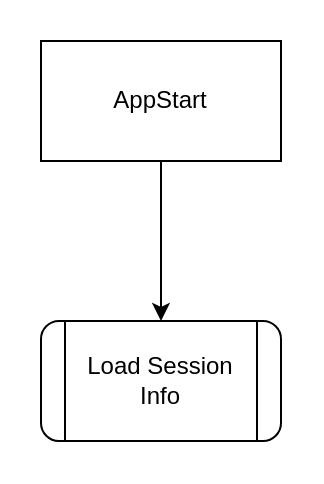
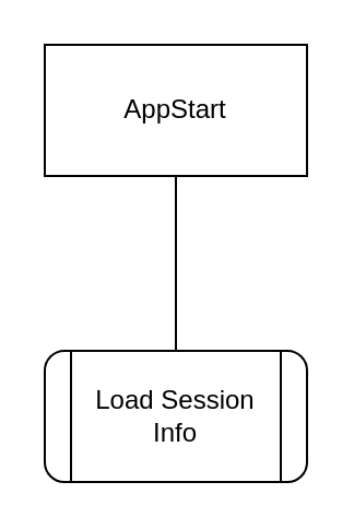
- <mxCell id="2" value="" style="edgeStyle=orthogonalEdgeStyle;rounded=0;orthogonalLoop=1;jettySize=auto;html=1;" parent="1" source="3" target="4" edge="1"><mxGeometry relative="1" as="geometry" /></mxCell>
+ <mxCell id="2" value="" style="edgeStyle=orthogonalEdgeStyle;rounded=0;orthogonalLoop=1;jettySize=auto;html=1;endArrow=none;" parent="1" source="3" target="4" edge="1"><mxGeometry relative="1" as="geometry" /></mxCell>
